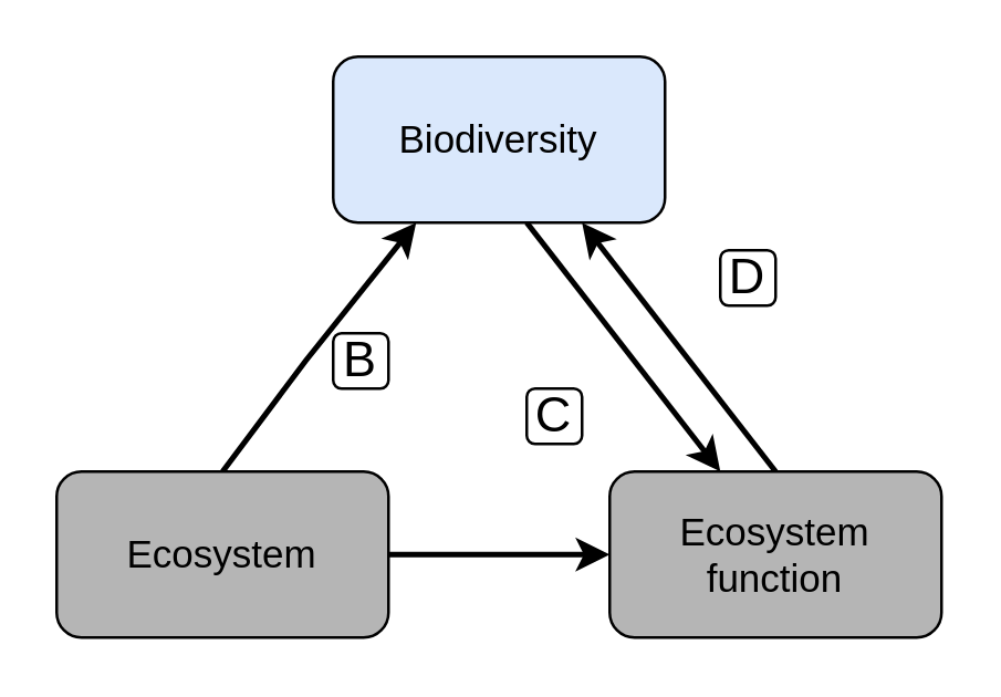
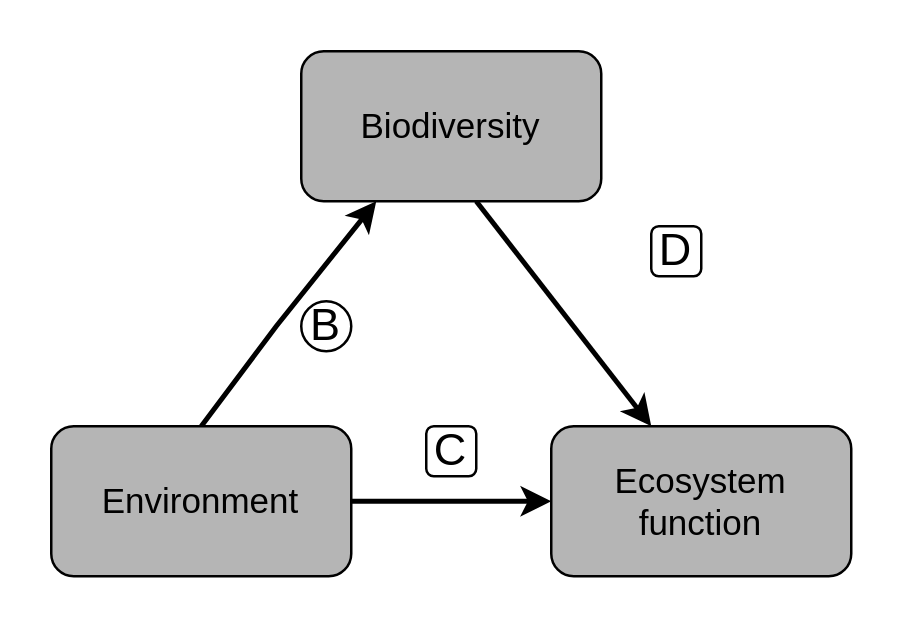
- <mxCell id="8" value="&lt;font style=&quot;font-size: 14px&quot;&gt;Biodiversity&lt;/font&gt;" style="rounded=1;whiteSpace=wrap;html=1;fillColor=#dae8fc;" vertex="1" parent="1"><mxGeometry x="120" y="20" width="120" height="60" as="geometry" /></mxCell>
+ <mxCell id="8" value="&lt;font style=&quot;font-size: 14px&quot;&gt;Biodiversity&lt;/font&gt;" style="rounded=1;whiteSpace=wrap;html=1;fillColor=#B5B5B5;" vertex="1" parent="1"><mxGeometry x="120" y="20" width="120" height="60" as="geometry" /></mxCell>
- <mxCell id="5" style="edgeStyle=none;rounded=0;orthogonalLoop=1;jettySize=auto;html=1;exitX=0.5;exitY=0;exitDx=0;exitDy=0;entryX=0.75;entryY=1;entryDx=0;entryDy=0;strokeWidth=2;labelBorderColor=none;" edge="1" parent="1" source="6" target="8"><mxGeometry relative="1" as="geometry" /></mxCell>
- <mxCell id="9" value="B" style="rounded=1;whiteSpace=wrap;html=1;fontSize=18;fillColor=none;glass=0;" vertex="1" parent="1"><mxGeometry x="120" y="120" width="20" height="20" as="geometry" /></mxCell>
+ <mxCell id="9" value="B" style="ellipse;whiteSpace=wrap;html=1;fontSize=18;fillColor=none;glass=0;" vertex="1" parent="1"><mxGeometry x="120" y="120" width="20" height="20" as="geometry" /></mxCell>
- <mxCell id="11" value="C" style="rounded=1;whiteSpace=wrap;html=1;fontSize=18;fillColor=none;glass=0;" vertex="1" parent="1"><mxGeometry x="190" y="140" width="20" height="20" as="geometry" /></mxCell>
+ <mxCell id="11" value="C" style="rounded=1;whiteSpace=wrap;html=1;fontSize=18;fillColor=none;glass=0;" vertex="1" parent="1"><mxGeometry x="170" y="170" width="20" height="20" as="geometry" /></mxCell>
- <mxCell id="4" value="&lt;font style=&quot;font-size: 14px&quot;&gt;Ecosystem&lt;/font&gt;" style="rounded=1;whiteSpace=wrap;html=1;fillColor=#B5B5B5;" vertex="1" parent="1"><mxGeometry x="20" y="170" width="120" height="60" as="geometry" /></mxCell>
+ <mxCell id="4" value="&lt;font style=&quot;font-size: 14px&quot;&gt;Environment&lt;/font&gt;" style="rounded=1;whiteSpace=wrap;html=1;fillColor=#B5B5B5;" vertex="1" parent="1"><mxGeometry x="20" y="170" width="120" height="60" as="geometry" /></mxCell>
